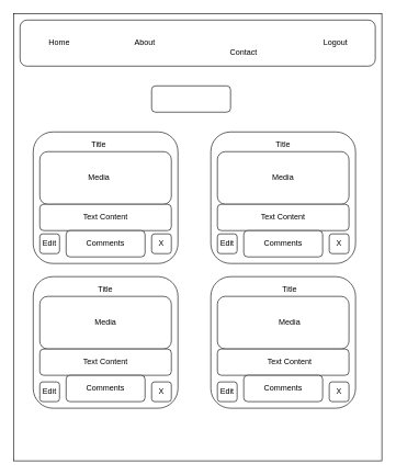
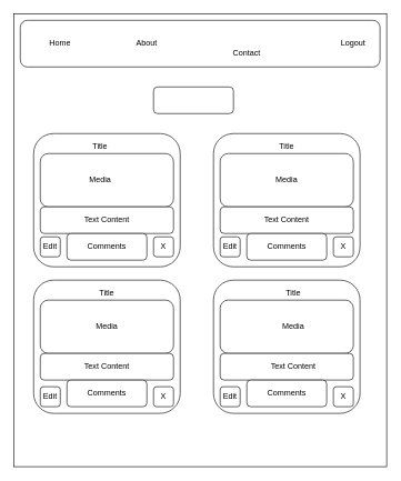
- <mxCell id="7" value="Logout" style="text;html=1;strokeColor=none;fillColor=none;align=center;verticalAlign=middle;whiteSpace=wrap;rounded=0;" vertex="1" parent="1"><mxGeometry x="490" y="55" width="40" height="20" as="geometry" /></mxCell>
+ <mxCell id="7" value="Logout" style="text;html=1;strokeColor=none;fillColor=none;align=center;verticalAlign=middle;whiteSpace=wrap;rounded=0;" vertex="1" parent="1"><mxGeometry x="510" y="55" width="40" height="20" as="geometry" /></mxCell>
